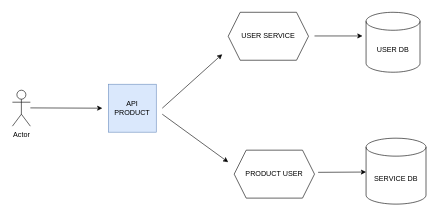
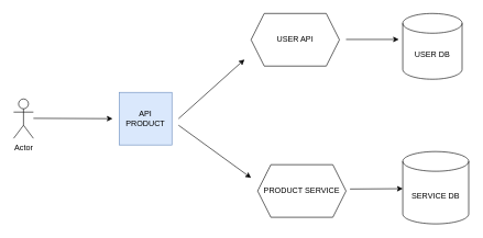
- <mxCell id="5" value="USER SERVICE" style="shape=hexagon;perimeter=hexagonPerimeter2;whiteSpace=wrap;html=1;fixedSize=1;" vertex="1" parent="1"><mxGeometry x="380" y="20" width="134" height="80" as="geometry" /></mxCell>
+ <mxCell id="5" value="USER API" style="shape=hexagon;perimeter=hexagonPerimeter2;whiteSpace=wrap;html=1;fixedSize=1;" vertex="1" parent="1"><mxGeometry x="380" y="20" width="134" height="80" as="geometry" /></mxCell>
- <mxCell id="6" value="PRODUCT USER" style="shape=hexagon;perimeter=hexagonPerimeter2;whiteSpace=wrap;html=1;fixedSize=1;" vertex="1" parent="1"><mxGeometry x="390" y="250" width="134" height="80" as="geometry" /></mxCell>
+ <mxCell id="6" value="PRODUCT SERVICE" style="shape=hexagon;perimeter=hexagonPerimeter2;whiteSpace=wrap;html=1;fixedSize=1;" vertex="1" parent="1"><mxGeometry x="390" y="250" width="134" height="80" as="geometry" /></mxCell>
